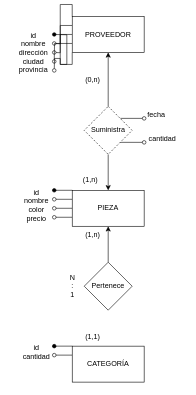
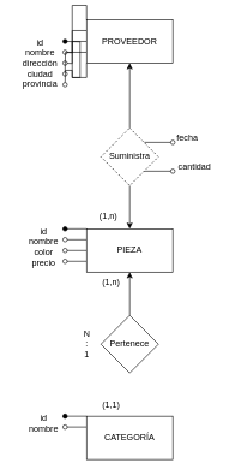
- <mxCell id="20" value="(0&lt;span style=&quot;background-color: initial;&quot;&gt;,n&lt;/span&gt;&lt;span style=&quot;background-color: initial;&quot;&gt;)&lt;/span&gt;" style="text;html=1;align=center;verticalAlign=middle;resizable=0;points=[];autosize=1;strokeColor=none;fillColor=none;" parent="1" vertex="1"><mxGeometry x="129" y="110" width="50" height="30" as="geometry" /></mxCell>
- <mxCell id="29" value="id&lt;div&gt;cantidad&lt;/div&gt;" style="text;html=1;align=center;verticalAlign=middle;resizable=0;points=[];autosize=1;strokeColor=none;fillColor=none;" parent="1" vertex="1"><mxGeometry x="30" y="560" width="60" height="40" as="geometry" /></mxCell>
+ <mxCell id="29" value="id&lt;div&gt;nombre&lt;/div&gt;" style="text;html=1;align=center;verticalAlign=middle;resizable=0;points=[];autosize=1;strokeColor=none;fillColor=none;" parent="1" vertex="1"><mxGeometry x="30" y="560" width="60" height="40" as="geometry" /></mxCell>
